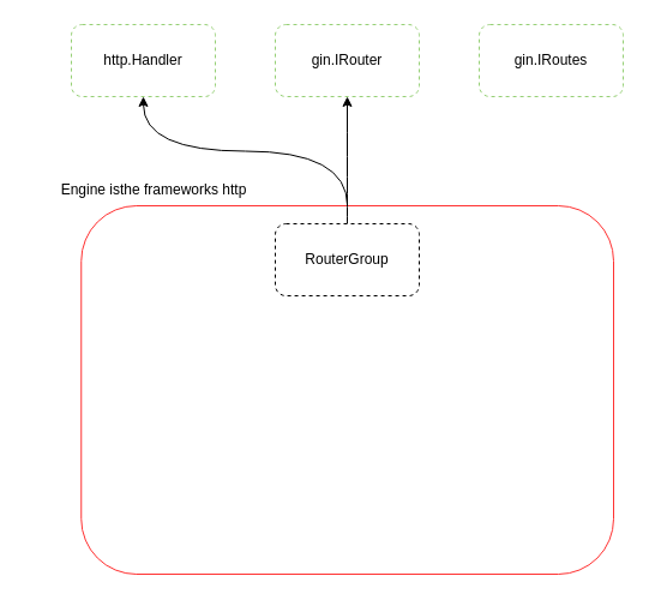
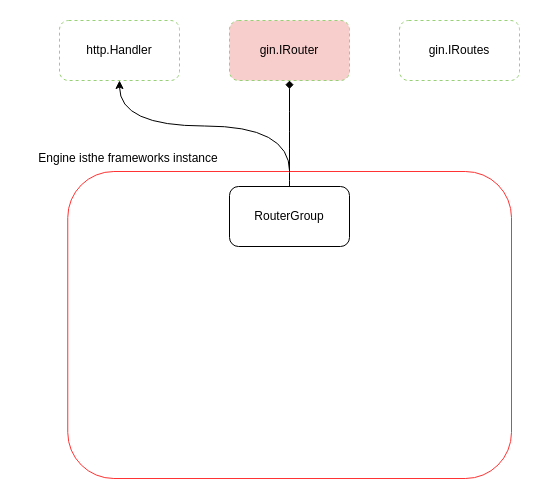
- <mxCell id="5" value="gin.IRouter" style="rounded=1;whiteSpace=wrap;html=1;dashed=1;strokeColor=#97D077;" vertex="1" parent="1"><mxGeometry x="229" y="20" width="120" height="60" as="geometry" /></mxCell>
+ <mxCell id="5" value="gin.IRouter" style="rounded=1;whiteSpace=wrap;html=1;dashed=1;strokeColor=#97D077;fillColor=#f8cecc;" vertex="1" parent="1"><mxGeometry x="229" y="20" width="120" height="60" as="geometry" /></mxCell>
- <mxCell id="8" style="edgeStyle=orthogonalEdgeStyle;curved=1;rounded=0;orthogonalLoop=1;jettySize=auto;html=1;exitX=0.5;exitY=0;exitDx=0;exitDy=0;entryX=0.5;entryY=1;entryDx=0;entryDy=0;" edge="1" parent="1" source="9" target="5"><mxGeometry relative="1" as="geometry" /></mxCell>
+ <mxCell id="8" style="edgeStyle=orthogonalEdgeStyle;curved=1;rounded=0;orthogonalLoop=1;jettySize=auto;html=1;exitX=0.5;exitY=0;exitDx=0;exitDy=0;entryX=0.5;entryY=1;entryDx=0;entryDy=0;endArrow=diamond;" edge="1" parent="1" source="9" target="5"><mxGeometry relative="1" as="geometry" /></mxCell>
- <mxCell id="7" value="Engine isthe frameworks http" style="text;html=1;strokeColor=none;fillColor=none;align=center;verticalAlign=middle;whiteSpace=wrap;rounded=0;" vertex="1" parent="1"><mxGeometry x="20" y="143" width="216" height="30" as="geometry" /></mxCell>
+ <mxCell id="7" value="Engine isthe frameworks instance" style="text;html=1;strokeColor=none;fillColor=none;align=center;verticalAlign=middle;whiteSpace=wrap;rounded=0;" vertex="1" parent="1"><mxGeometry x="20" y="143" width="216" height="30" as="geometry" /></mxCell>
- <mxCell id="9" value="RouterGroup" style="rounded=1;whiteSpace=wrap;html=1;dashed=1;" vertex="1" parent="1"><mxGeometry x="229" y="186" width="120" height="60" as="geometry" /></mxCell>
+ <mxCell id="9" value="RouterGroup" style="rounded=1;whiteSpace=wrap;html=1;" vertex="1" parent="1"><mxGeometry x="229" y="186" width="120" height="60" as="geometry" /></mxCell>
